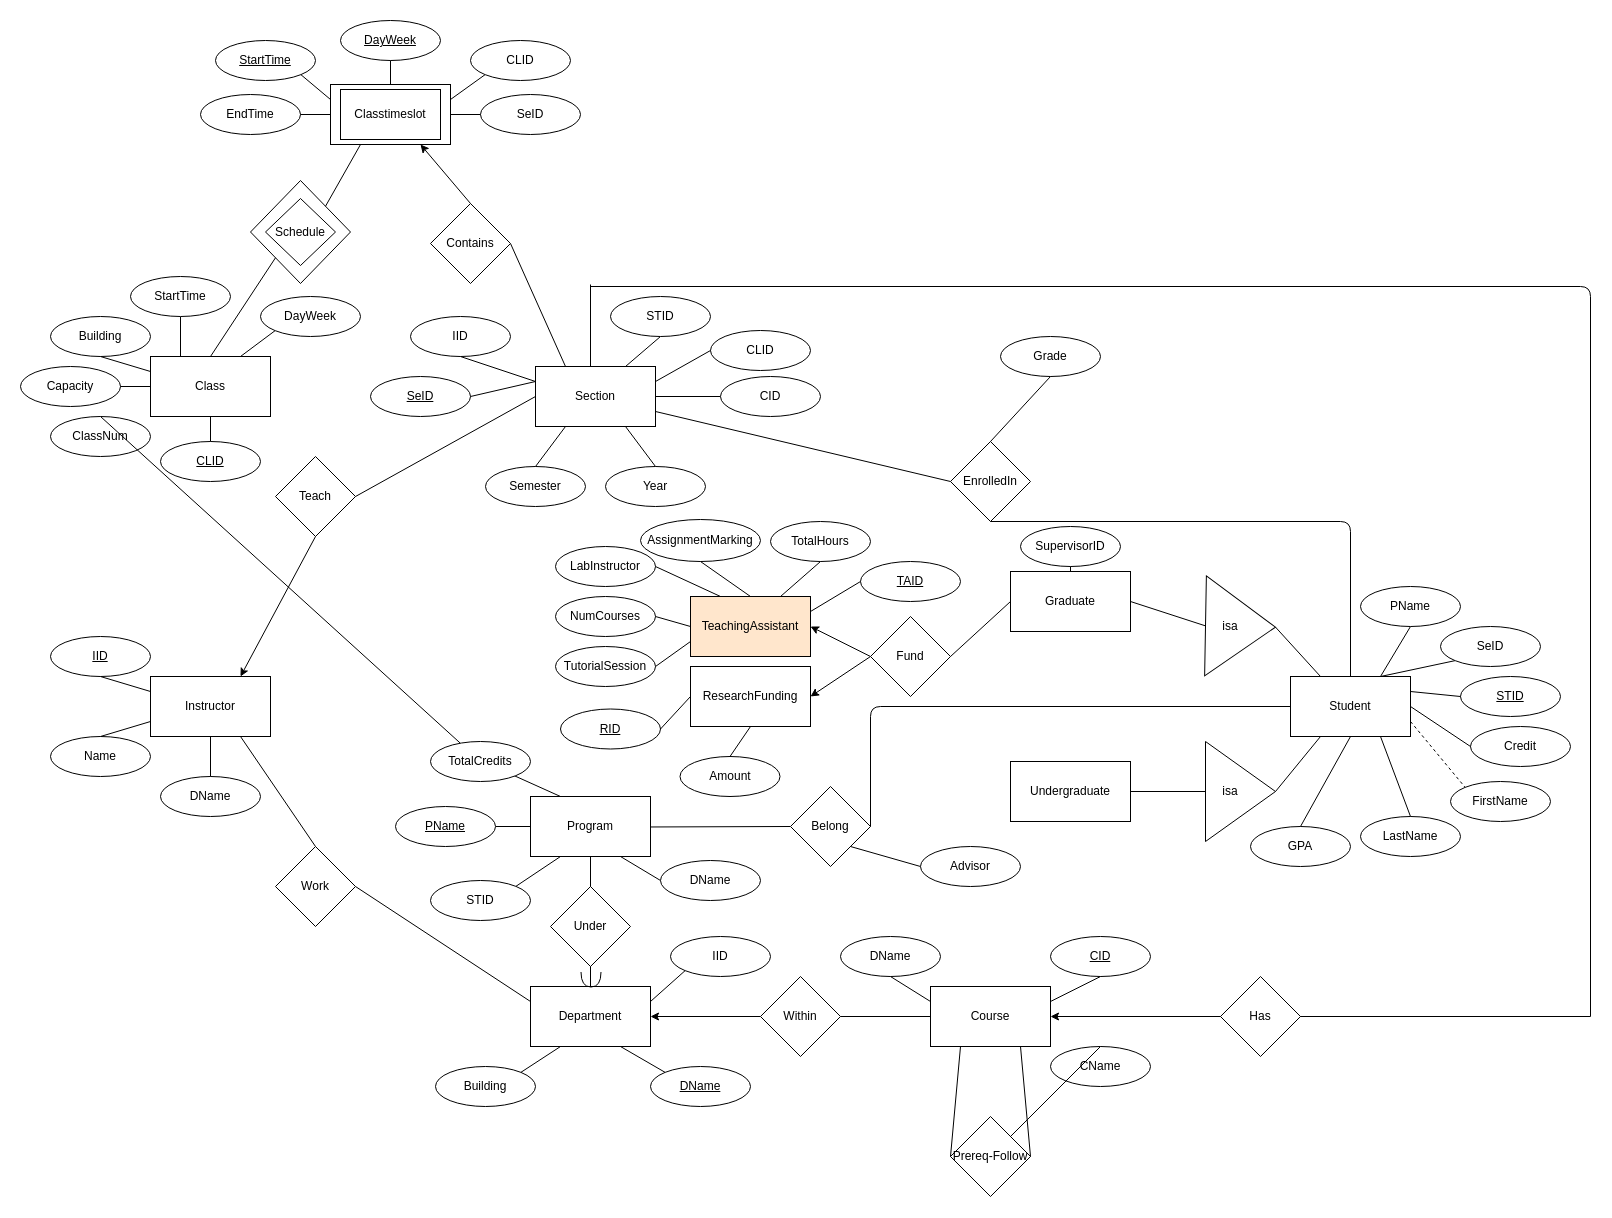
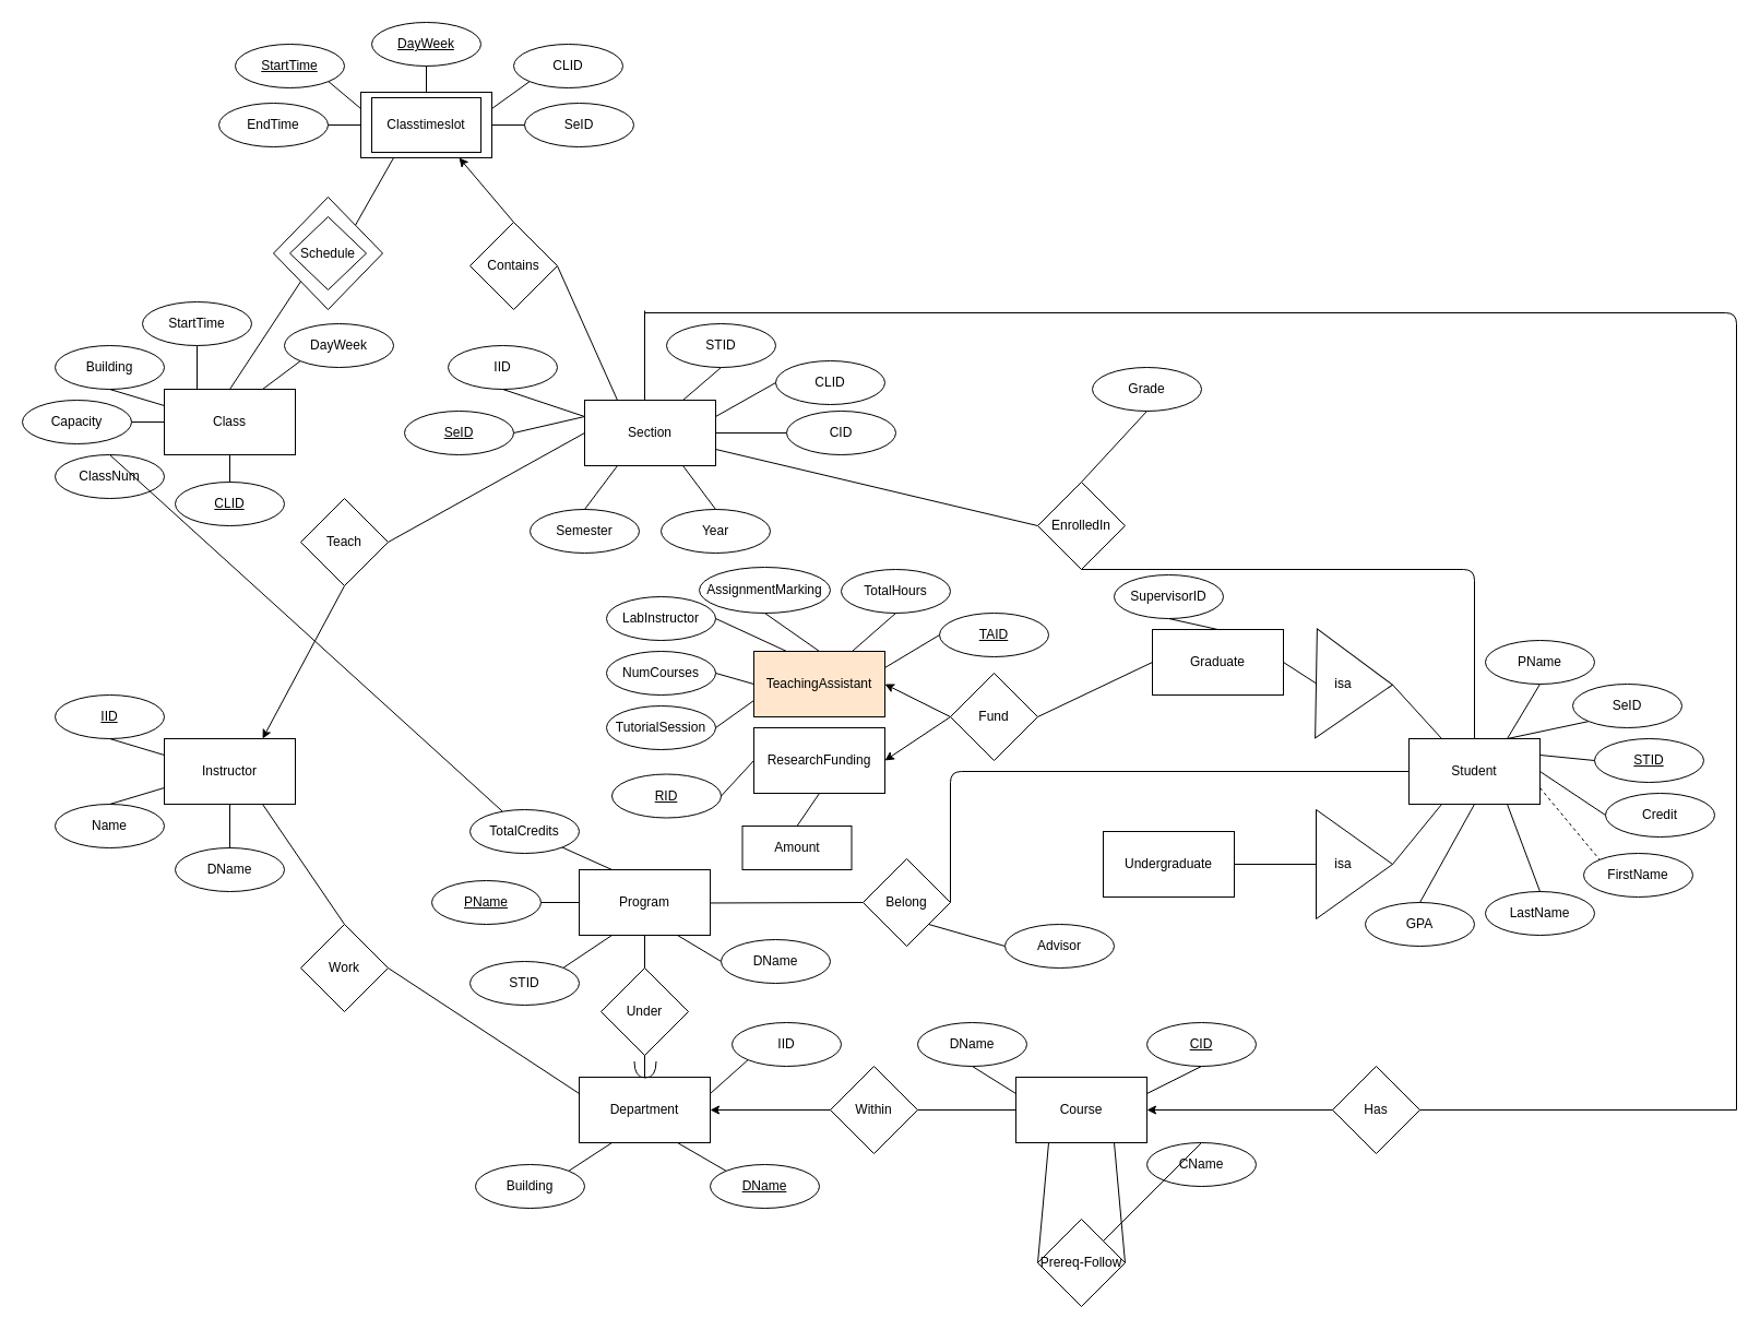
- <mxCell id="90" value="Graduate" style="rounded=0;whiteSpace=wrap;html=1;" parent="1" vertex="1"><mxGeometry x="1010" y="571" width="120" height="60" as="geometry" /></mxCell>
+ <mxCell id="90" value="Graduate" style="rounded=0;whiteSpace=wrap;html=1;" parent="1" vertex="1"><mxGeometry x="1055" y="576" width="120" height="60" as="geometry" /></mxCell>
- <mxCell id="121" value="Amount" style="ellipse;whiteSpace=wrap;html=1;" parent="1" vertex="1"><mxGeometry x="679.5" y="756" width="100" height="40" as="geometry" /></mxCell>
+ <mxCell id="121" value="Amount" style="whiteSpace=wrap;html=1;rounded=0;" parent="1" vertex="1"><mxGeometry x="679.5" y="756" width="100" height="40" as="geometry" /></mxCell>
